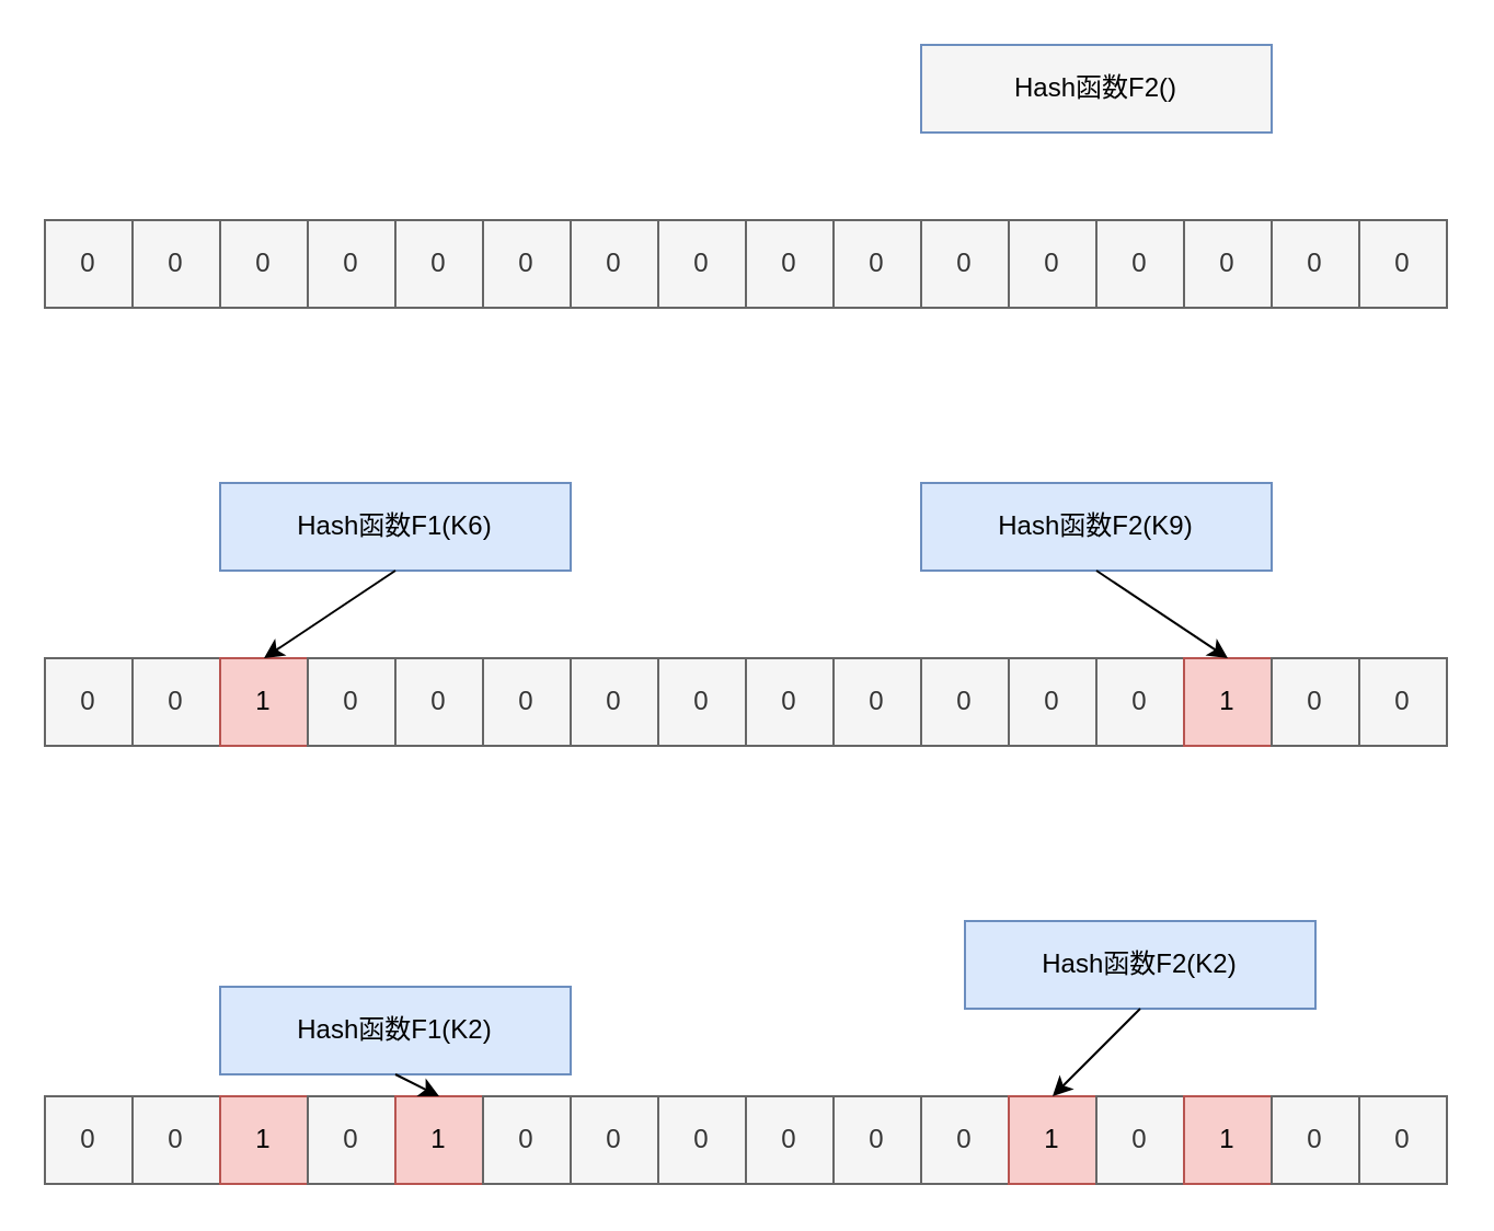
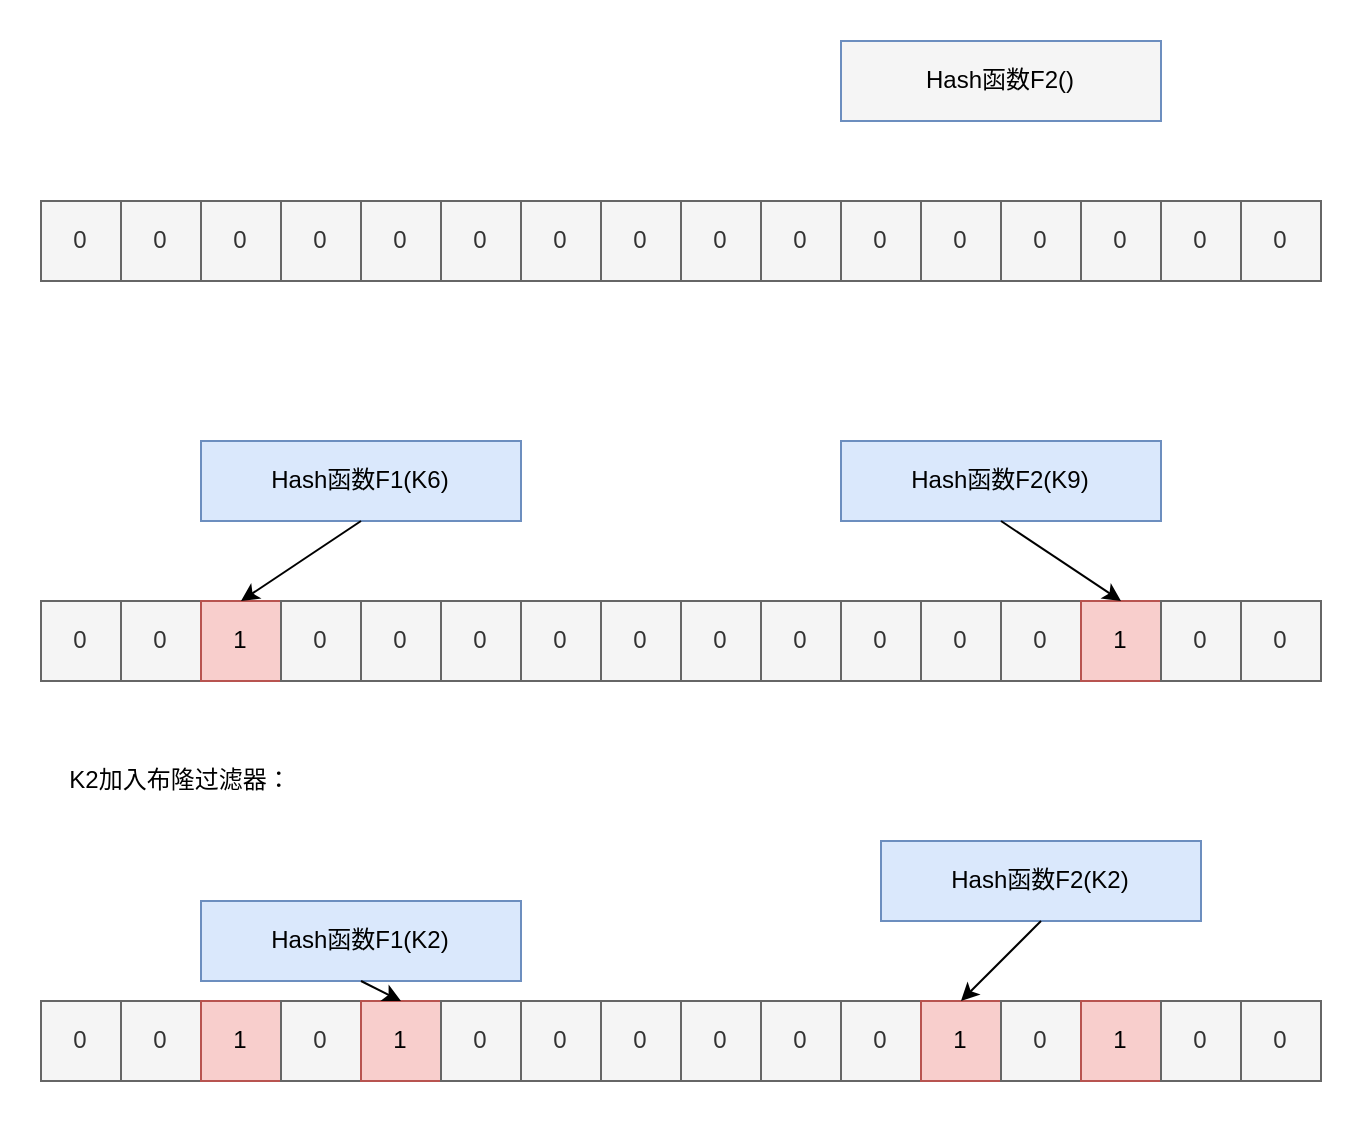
+ <mxCell id="57" value="K2加入布隆过滤器：" style="text;html=1;strokeColor=none;fillColor=none;align=center;verticalAlign=middle;whiteSpace=wrap;rounded=0;" vertex="1" parent="1"><mxGeometry x="20" y="380" width="140" height="20" as="geometry" /></mxCell>
